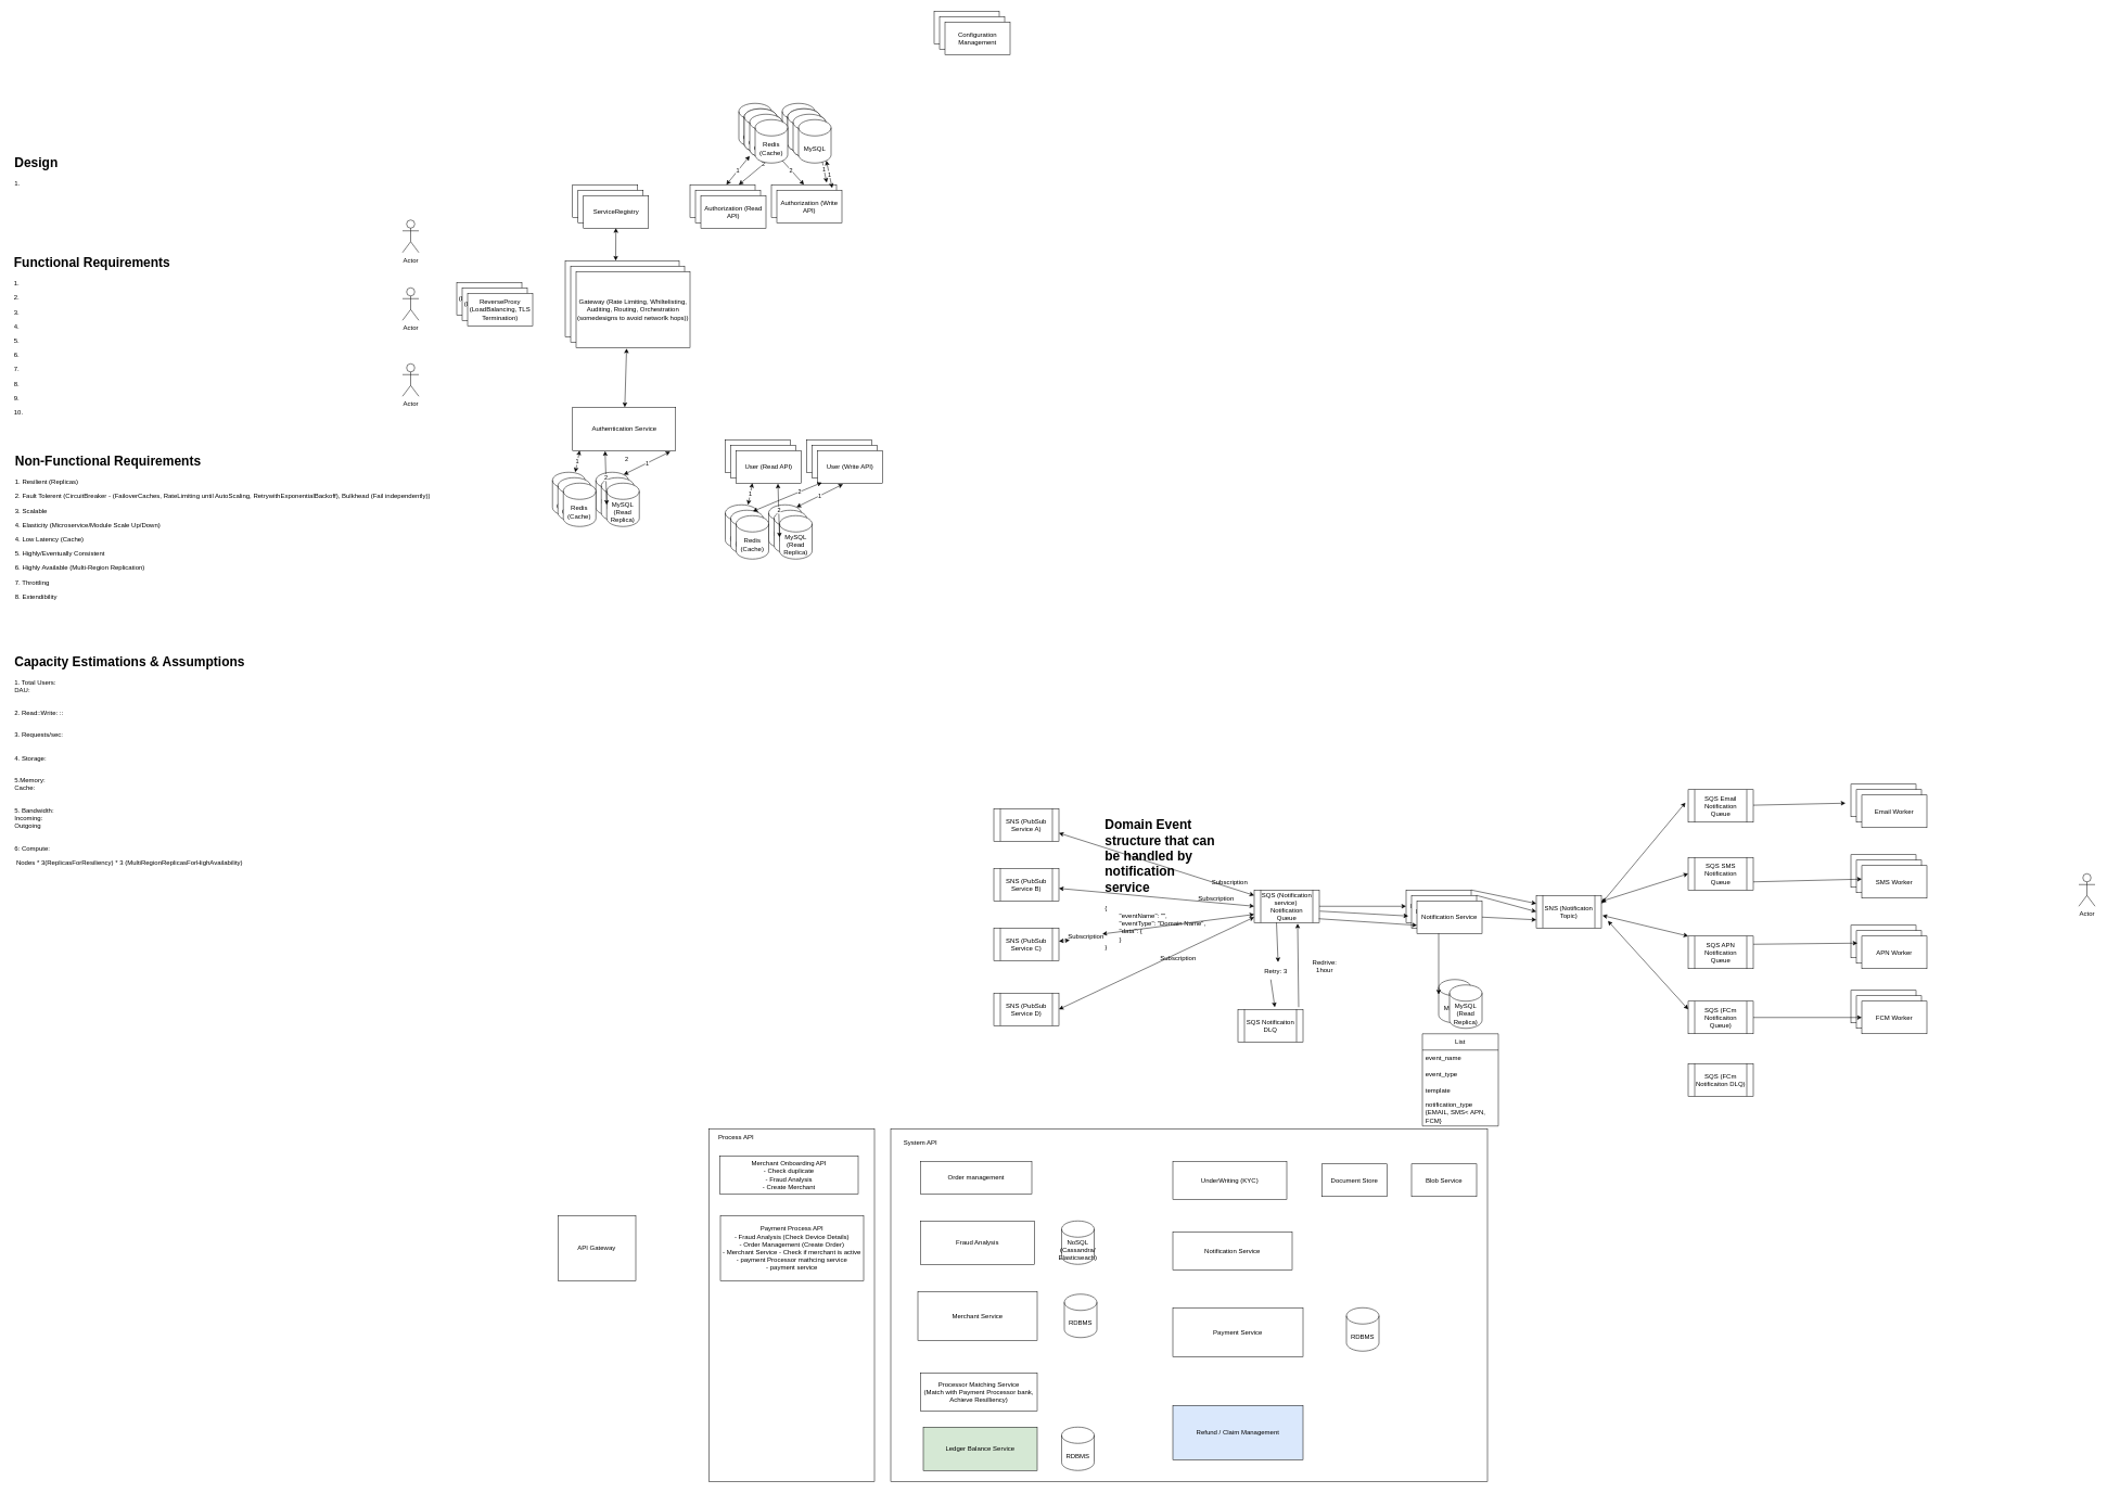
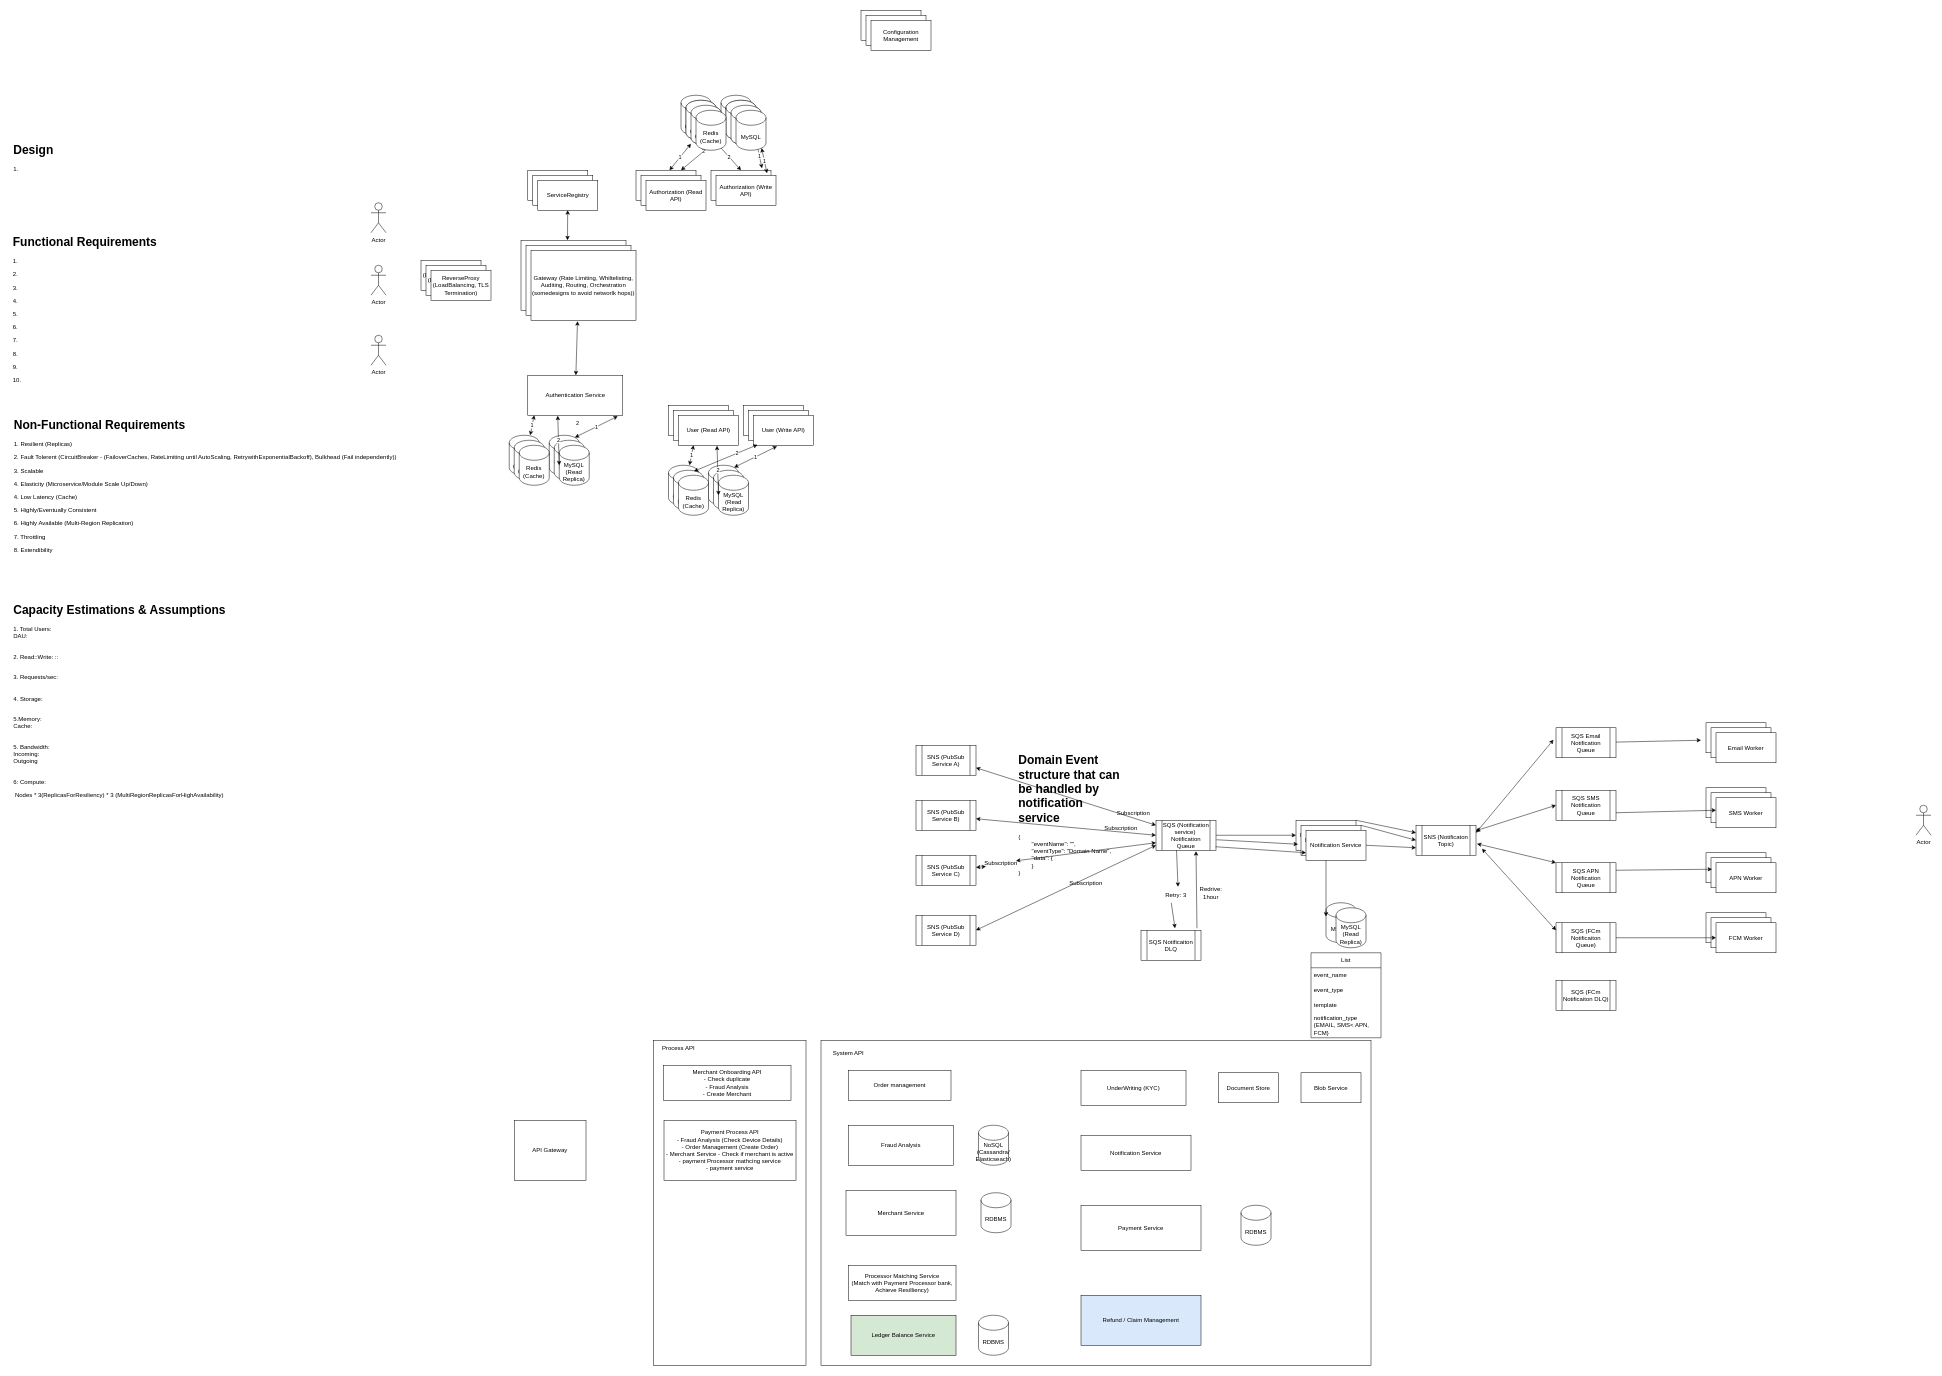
- <mxCell id="146" value="Redrive: 1hour" style="text;html=1;strokeColor=none;fillColor=none;align=center;verticalAlign=middle;whiteSpace=wrap;rounded=0;" parent="1" vertex="1"><mxGeometry x="2411" y="1765" width="60" height="30" as="geometry" /></mxCell>
+ <mxCell id="146" value="Redrive: 1hour" style="text;html=1;strokeColor=none;fillColor=none;align=center;verticalAlign=middle;whiteSpace=wrap;rounded=0;" parent="1" vertex="1"><mxGeometry x="2391" y="1770" width="60" height="30" as="geometry" /></mxCell>
